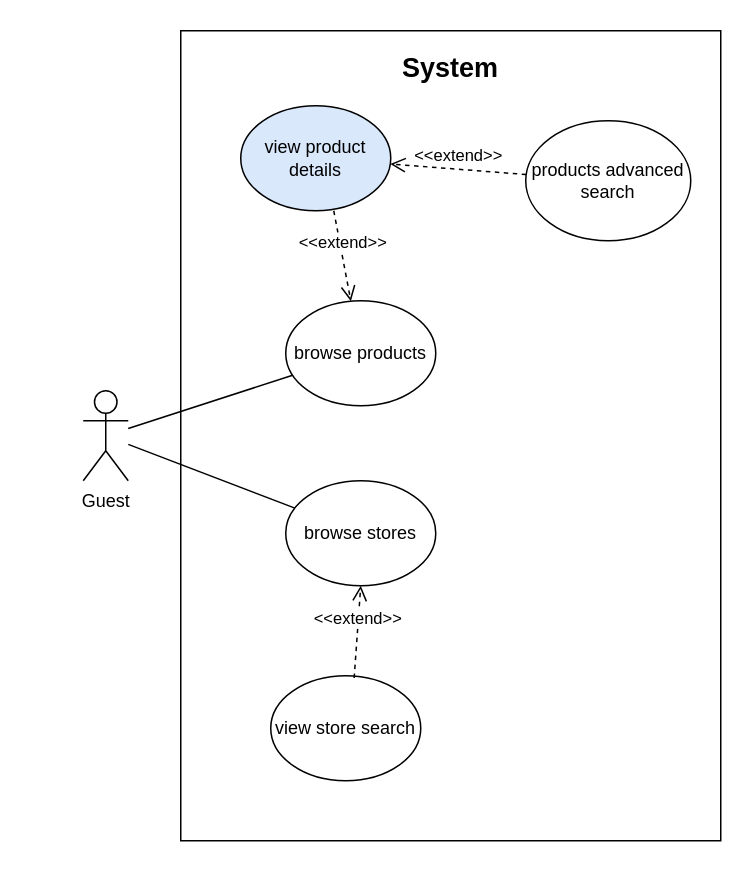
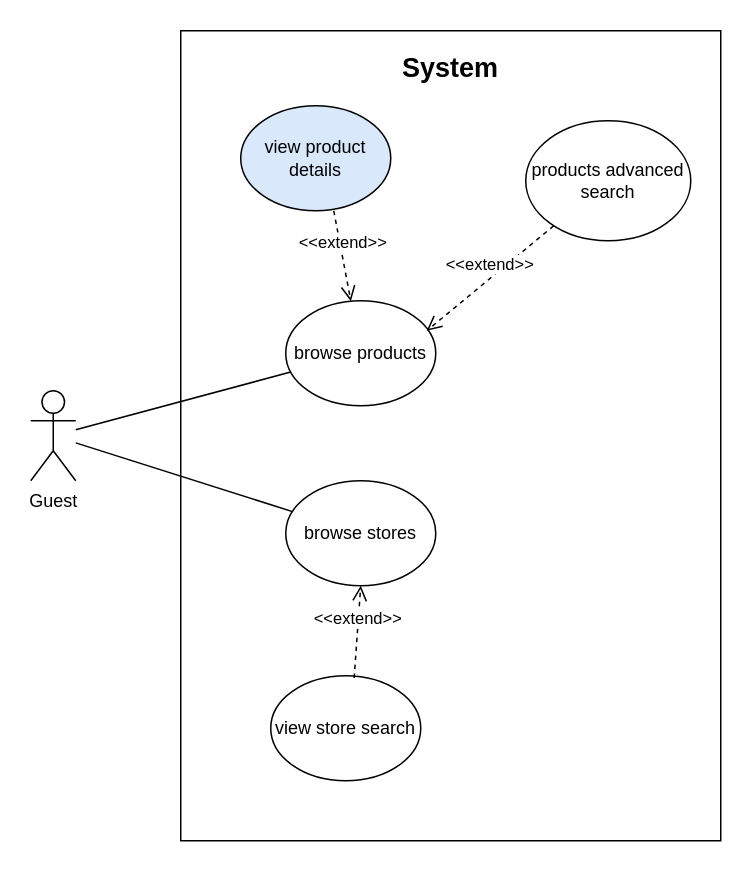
- <mxCell id="9" value="&amp;lt;&amp;lt;extend&amp;gt;&amp;gt;" style="html=1;verticalAlign=bottom;endArrow=open;dashed=1;endSize=8;" edge="1" parent="1" source="8" target="7"><mxGeometry relative="1" as="geometry"><mxPoint x="420" y="240" as="sourcePoint" /><mxPoint x="340" y="240" as="targetPoint" /></mxGeometry></mxCell>
+ <mxCell id="9" value="&amp;lt;&amp;lt;extend&amp;gt;&amp;gt;" style="html=1;verticalAlign=bottom;endArrow=open;dashed=1;endSize=8;entryX=0.94;entryY=0.286;entryDx=0;entryDy=0;entryPerimeter=0;" edge="1" parent="1" source="8" target="6"><mxGeometry relative="1" as="geometry"><mxPoint x="420" y="240" as="sourcePoint" /><mxPoint x="340" y="240" as="targetPoint" /></mxGeometry></mxCell>
- <mxCell id="2" value="Guest" style="shape=umlActor;verticalLabelPosition=bottom;verticalAlign=top;html=1;outlineConnect=0;" vertex="1" parent="1"><mxGeometry x="55" y="260" width="30" height="60" as="geometry" /></mxCell>
+ <mxCell id="2" value="Guest" style="shape=umlActor;verticalLabelPosition=bottom;verticalAlign=top;html=1;outlineConnect=0;" vertex="1" parent="1"><mxGeometry x="20" y="260" width="30" height="60" as="geometry" /></mxCell>
